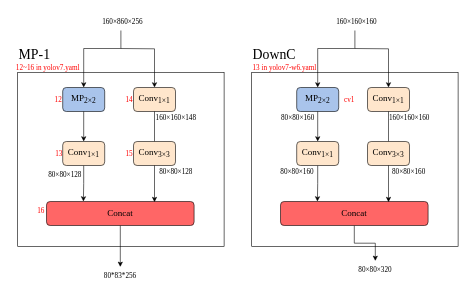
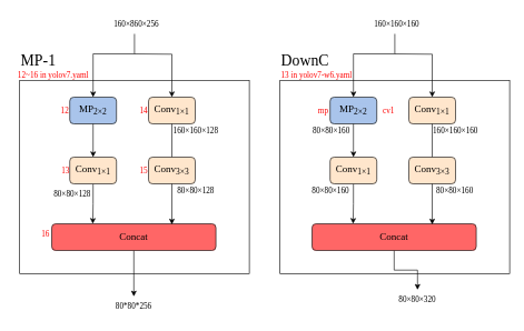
+ <mxCell id="24" value="&lt;font color=&quot;#ff0000&quot;&gt;mp&lt;/font&gt;" style="text;html=1;strokeColor=none;fillColor=none;align=center;verticalAlign=middle;whiteSpace=wrap;rounded=0;fontFamily=Times New Roman;" parent="1" vertex="1"><mxGeometry x="474" y="150" width="20" height="30" as="geometry" /></mxCell>
- <mxCell id="35" value="160×160×148" style="text;html=1;strokeColor=none;fillColor=none;align=center;verticalAlign=middle;whiteSpace=wrap;rounded=0;fontFamily=Times New Roman;" parent="1" vertex="1"><mxGeometry x="263" y="180" width="60" height="30" as="geometry" /></mxCell>
+ <mxCell id="35" value="160×160×128" style="text;html=1;strokeColor=none;fillColor=none;align=center;verticalAlign=middle;whiteSpace=wrap;rounded=0;fontFamily=Times New Roman;" parent="1" vertex="1"><mxGeometry x="263" y="180" width="60" height="30" as="geometry" /></mxCell>
- <mxCell id="45" value="&lt;span style=&quot;background-color: rgb(255, 255, 255);&quot;&gt;80*83*256&lt;/span&gt;" style="text;html=1;strokeColor=none;fillColor=none;align=center;verticalAlign=middle;whiteSpace=wrap;rounded=0;fontFamily=Times New Roman;" parent="1" vertex="1"><mxGeometry x="170" y="444" width="60" height="30" as="geometry" /></mxCell>
+ <mxCell id="45" value="&lt;span style=&quot;background-color: rgb(255, 255, 255);&quot;&gt;80*80*256&lt;/span&gt;" style="text;html=1;strokeColor=none;fillColor=none;align=center;verticalAlign=middle;whiteSpace=wrap;rounded=0;fontFamily=Times New Roman;" parent="1" vertex="1"><mxGeometry x="170" y="444" width="60" height="30" as="geometry" /></mxCell>
